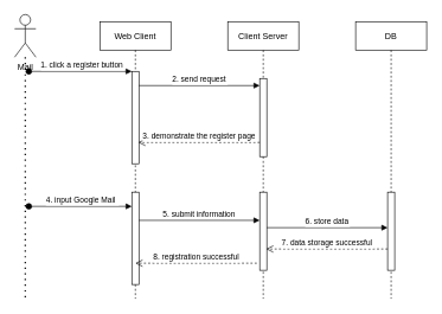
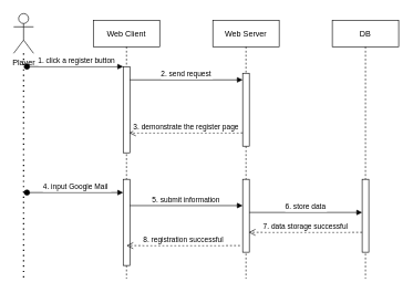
- <mxCell id="6" value="Client Server" style="shape=umlLifeline;perimeter=lifelinePerimeter;container=1;collapsible=0;recursiveResize=0;rounded=0;shadow=0;strokeWidth=1;" vertex="1" parent="1"><mxGeometry x="320" y="30" width="100" height="390" as="geometry" /></mxCell>
+ <mxCell id="6" value="Web Server" style="shape=umlLifeline;perimeter=lifelinePerimeter;container=1;collapsible=0;recursiveResize=0;rounded=0;shadow=0;strokeWidth=1;" vertex="1" parent="1"><mxGeometry x="320" y="30" width="100" height="390" as="geometry" /></mxCell>
- <mxCell id="12" value="Mail" style="shape=umlActor;verticalLabelPosition=bottom;verticalAlign=top;html=1;outlineConnect=0;" vertex="1" parent="1"><mxGeometry y="20" width="30" height="60" as="geometry" x="20" /></mxCell>
+ <mxCell id="12" value="Player" style="shape=umlActor;verticalLabelPosition=bottom;verticalAlign=top;html=1;outlineConnect=0;" vertex="1" parent="1"><mxGeometry y="20" width="30" height="60" as="geometry" x="20" /></mxCell>
